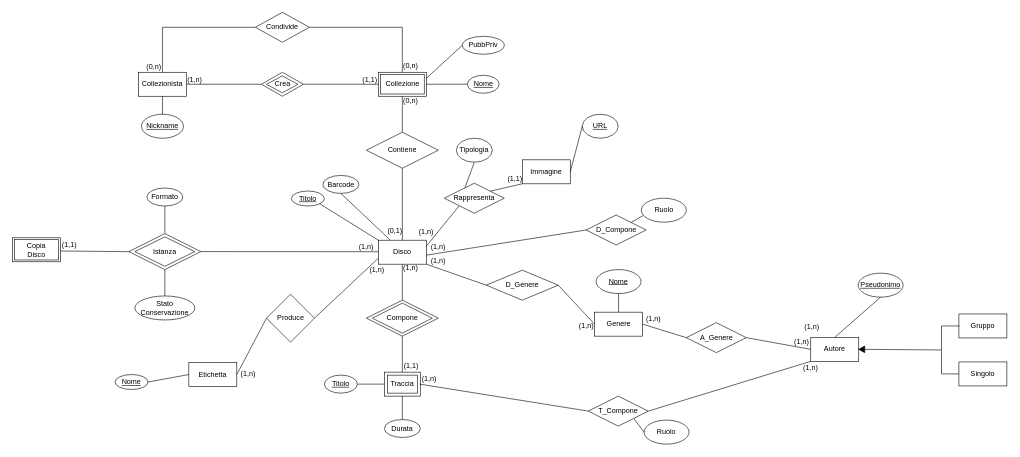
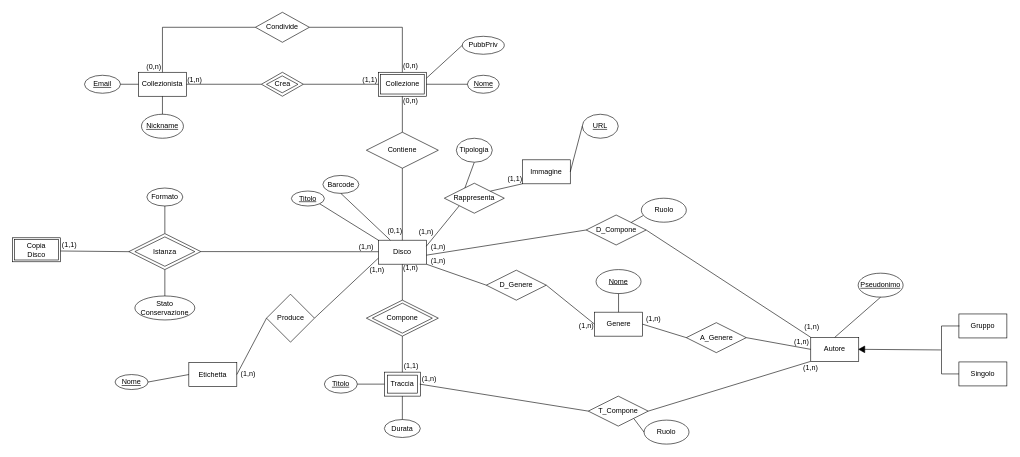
+ <mxCell id="7" value="&lt;u&gt;Email&lt;/u&gt;" style="ellipse;whiteSpace=wrap;html=1;align=center;" parent="1" vertex="1"><mxGeometry x="140" y="125" width="60" height="30" as="geometry" /></mxCell>
+ <mxCell id="40" value="" style="endArrow=none;html=1;rounded=0;exitX=1;exitY=0.5;exitDx=0;exitDy=0;entryX=0;entryY=0.5;entryDx=0;entryDy=0;" parent="1" source="7" target="2" edge="1"><mxGeometry relative="1" as="geometry"><mxPoint x="310" y="60" as="sourcePoint" /><mxPoint x="470" y="60" as="targetPoint" /></mxGeometry></mxCell>
+ <mxCell id="16" value="" style="endArrow=none;html=1;rounded=0;exitX=1;exitY=0.5;exitDx=0;exitDy=0;entryX=0;entryY=0;entryDx=0;entryDy=0;" parent="1" source="14" target="6" edge="1"><mxGeometry relative="1" as="geometry"><mxPoint x="1161" y="571.58" as="sourcePoint" /><mxPoint x="1321" y="571.58" as="targetPoint" /></mxGeometry></mxCell>
- <mxCell id="101" value="D_Genere" style="shape=rhombus;perimeter=rhombusPerimeter;whiteSpace=wrap;html=1;align=center;" parent="1" vertex="1"><mxGeometry x="810" y="450" width="120" height="50" as="geometry" /></mxCell>
+ <mxCell id="101" value="D_Genere" style="shape=rhombus;perimeter=rhombusPerimeter;whiteSpace=wrap;html=1;align=center;" parent="1" vertex="1"><mxGeometry x="810" y="450" width="100" height="50" as="geometry" /></mxCell>
